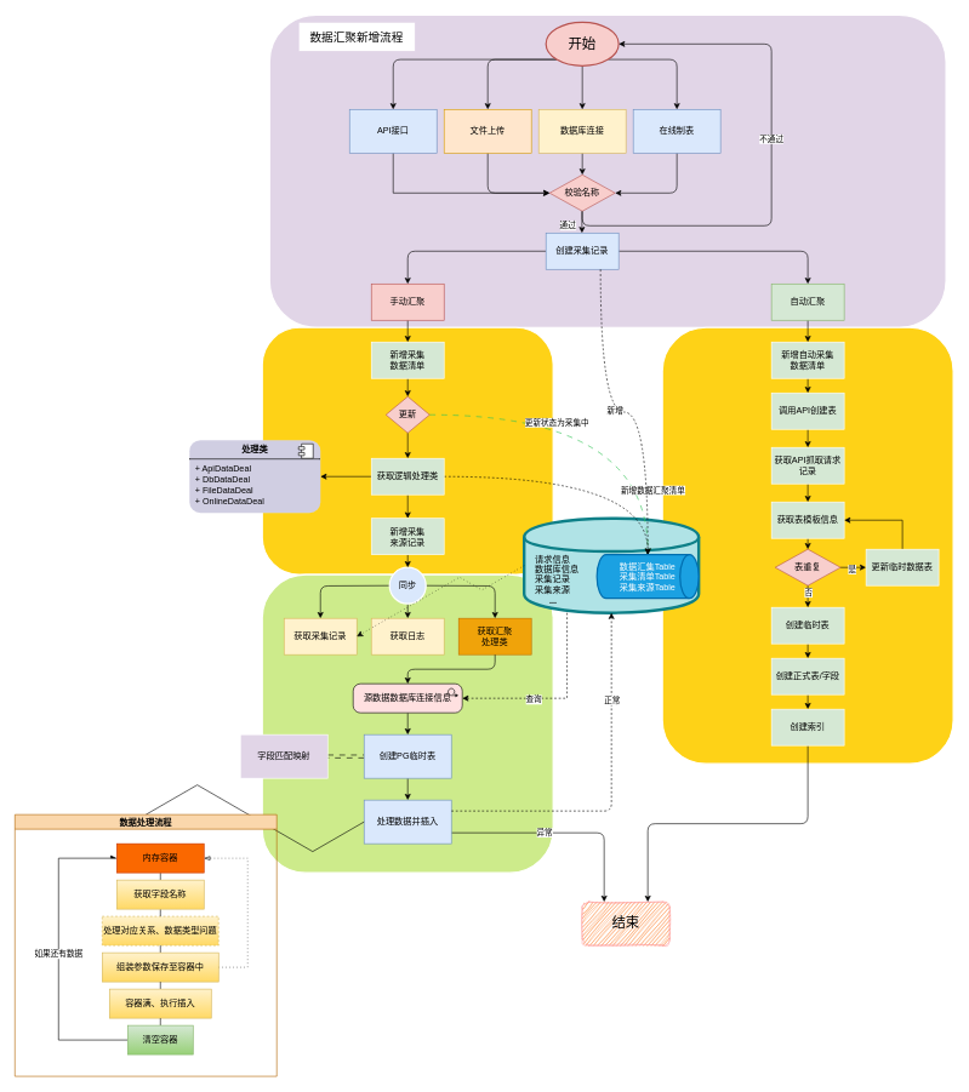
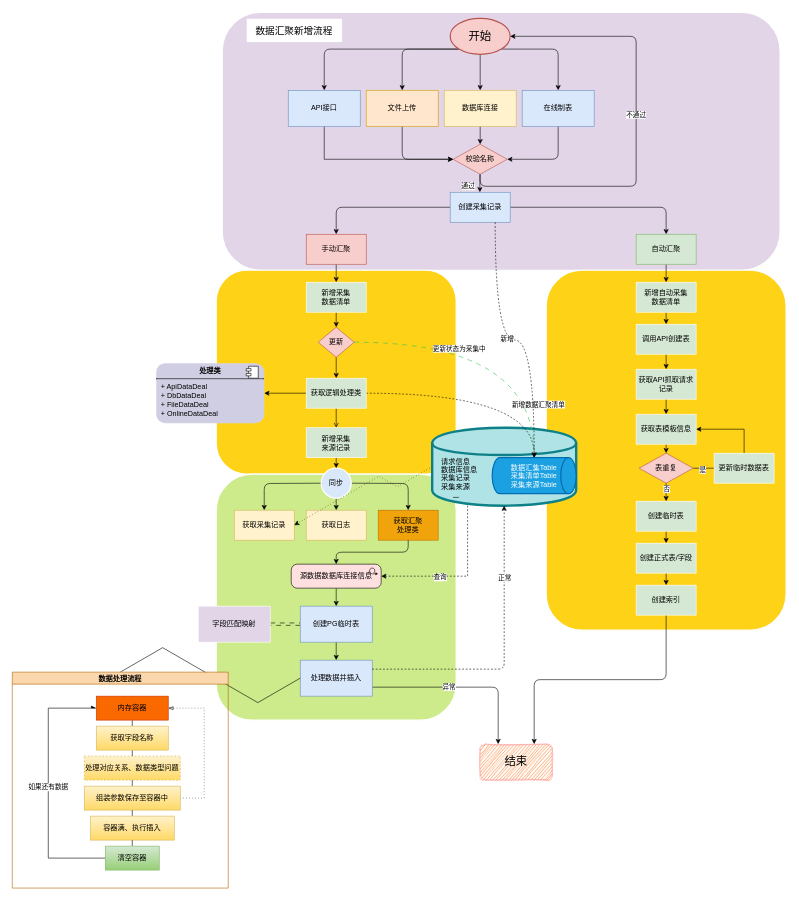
- <mxCell id="39" style="edgeStyle=orthogonalEdgeStyle;rounded=0;orthogonalLoop=1;jettySize=auto;html=1;exitX=0.5;exitY=1;exitDx=0;exitDy=0;entryX=0.5;entryY=0;entryDx=0;entryDy=0;" edge="1" parent="1" source="40" target="86"><mxGeometry relative="1" as="geometry" /></mxCell>
+ <mxCell id="39" style="edgeStyle=orthogonalEdgeStyle;rounded=0;orthogonalLoop=1;jettySize=auto;html=1;exitX=0.5;exitY=1;exitDx=0;exitDy=0;entryX=0.5;entryY=0;entryDx=0;entryDy=0;endArrow=open;" edge="1" parent="1" source="40" target="86"><mxGeometry relative="1" as="geometry" /></mxCell>
- <mxCell id="103" style="edgeStyle=orthogonalEdgeStyle;rounded=0;orthogonalLoop=1;jettySize=auto;html=1;exitX=1;exitY=0.5;exitDx=0;exitDy=0;entryX=0;entryY=0.5;entryDx=0;entryDy=0;" edge="1" parent="1" source="105" target="107"><mxGeometry relative="1" as="geometry" /></mxCell>
+ <mxCell id="103" style="edgeStyle=orthogonalEdgeStyle;rounded=0;orthogonalLoop=1;jettySize=auto;html=1;exitX=1;exitY=0.5;exitDx=0;exitDy=0;entryX=0;entryY=0.5;entryDx=0;entryDy=0;endArrow=none;" edge="1" parent="1" source="105" target="107"><mxGeometry relative="1" as="geometry" /></mxCell>
